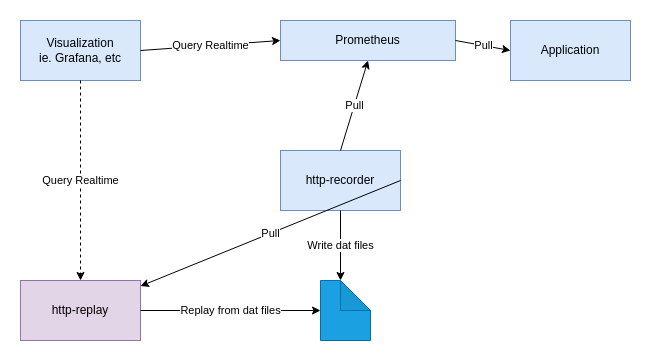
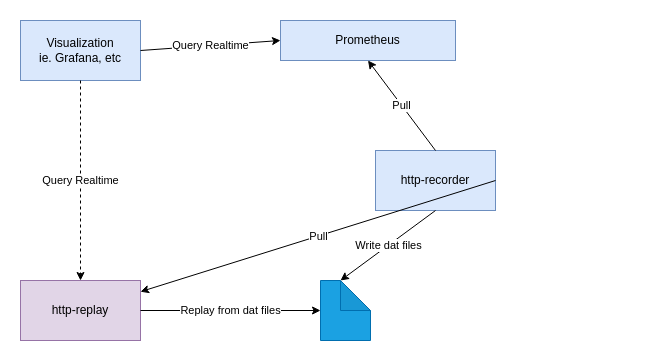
- <mxCell id="5" value="Pull" style="endArrow=classic;html=1;entryX=0;entryY=0.5;entryDx=0;entryDy=0;exitX=1;exitY=0.5;exitDx=0;exitDy=0;" parent="1" source="3" target="2" edge="1"><mxGeometry width="50" height="50" relative="1" as="geometry"><mxPoint x="290" y="140" as="sourcePoint" /><mxPoint x="340" y="90" as="targetPoint" /></mxGeometry></mxCell>
- <mxCell id="2" value="Application" style="rounded=0;whiteSpace=wrap;html=1;fillColor=#dae8fc;strokeColor=#6c8ebf;" parent="1" vertex="1"><mxGeometry x="510" y="20" width="120" height="60" as="geometry" /></mxCell>
- <mxCell id="4" value="http-recorder" style="rounded=0;whiteSpace=wrap;html=1;fillColor=#dae8fc;strokeColor=#6c8ebf;" parent="1" vertex="1"><mxGeometry x="280" y="150" width="120" height="60" as="geometry" /></mxCell>
+ <mxCell id="4" value="http-recorder" style="rounded=0;whiteSpace=wrap;html=1;fillColor=#dae8fc;strokeColor=#6c8ebf;" parent="1" vertex="1"><mxGeometry x="375" y="150" width="120" height="60" as="geometry" /></mxCell>
